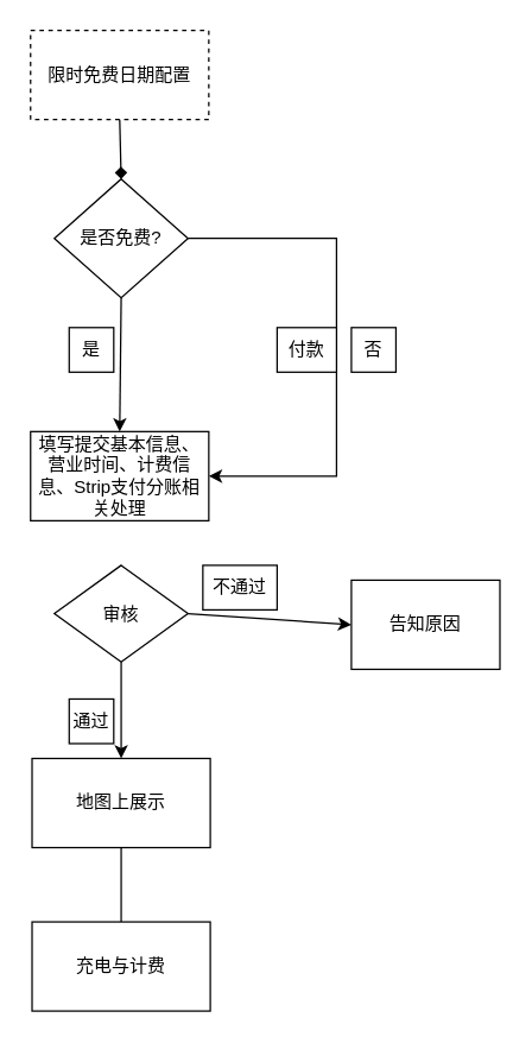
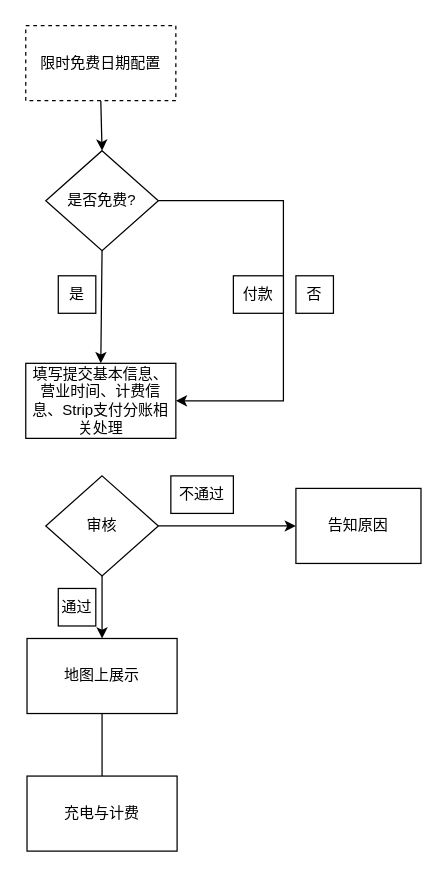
- <mxCell id="3" value="" style="endArrow=diamond;html=1;rounded=0;exitX=0.5;exitY=1;exitDx=0;exitDy=0;entryX=0.5;entryY=0;entryDx=0;entryDy=0;" parent="1" source="2" target="4" edge="1"><mxGeometry width="50" height="50" relative="1" as="geometry"><mxPoint x="56" y="360" as="sourcePoint" /><mxPoint x="80" y="130" as="targetPoint" /></mxGeometry></mxCell>
+ <mxCell id="3" value="" style="endArrow=classic;html=1;rounded=0;exitX=0.5;exitY=1;exitDx=0;exitDy=0;entryX=0.5;entryY=0;entryDx=0;entryDy=0;" parent="1" source="2" target="4" edge="1"><mxGeometry width="50" height="50" relative="1" as="geometry"><mxPoint x="56" y="360" as="sourcePoint" /><mxPoint x="80" y="130" as="targetPoint" /></mxGeometry></mxCell>
- <mxCell id="11" value="审核&lt;br&gt;" style="rhombus;whiteSpace=wrap;html=1;" parent="1" vertex="1"><mxGeometry x="36" y="380" width="90" height="65" as="geometry" /></mxCell>
+ <mxCell id="11" value="审核&lt;br&gt;" style="rhombus;whiteSpace=wrap;html=1;" parent="1" vertex="1"><mxGeometry x="36" y="380" width="90" height="80" as="geometry" /></mxCell>
